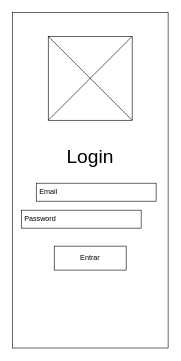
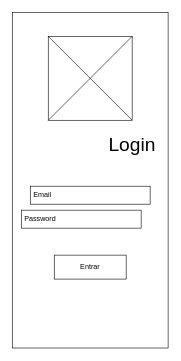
- <mxCell id="6" value="&lt;font style=&quot;font-size: 32px&quot;&gt;Login&lt;/font&gt;" style="text;html=1;strokeColor=none;fillColor=none;align=center;verticalAlign=middle;whiteSpace=wrap;rounded=0;" vertex="1" parent="1"><mxGeometry x="110" y="250" width="80" height="20" as="geometry" /></mxCell>
+ <mxCell id="6" value="&lt;font style=&quot;font-size: 32px&quot;&gt;Login&lt;/font&gt;" style="text;html=1;strokeColor=none;fillColor=none;align=center;verticalAlign=middle;whiteSpace=wrap;rounded=0;" vertex="1" parent="1"><mxGeometry x="180" y="230" width="80" height="20" as="geometry" /></mxCell>
- <mxCell id="7" value="&amp;nbsp;Email" style="rounded=0;whiteSpace=wrap;html=1;align=left;" vertex="1" parent="1"><mxGeometry x="60" y="305" width="200" height="30" as="geometry" /></mxCell>
+ <mxCell id="7" value="&amp;nbsp;Email" style="rounded=0;whiteSpace=wrap;html=1;align=left;" vertex="1" parent="1"><mxGeometry x="50" y="310" width="200" height="30" as="geometry" /></mxCell>
- <mxCell id="9" value="Entrar" style="rounded=0;whiteSpace=wrap;html=1;" vertex="1" parent="1"><mxGeometry x="90" y="410" width="120" height="40" as="geometry" /></mxCell>
+ <mxCell id="9" value="Entrar" style="rounded=0;whiteSpace=wrap;html=1;" vertex="1" parent="1"><mxGeometry x="90" y="425" width="120" height="40" as="geometry" /></mxCell>
